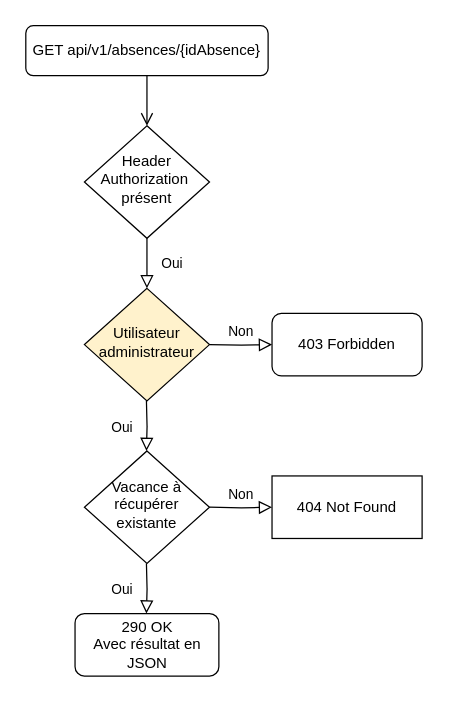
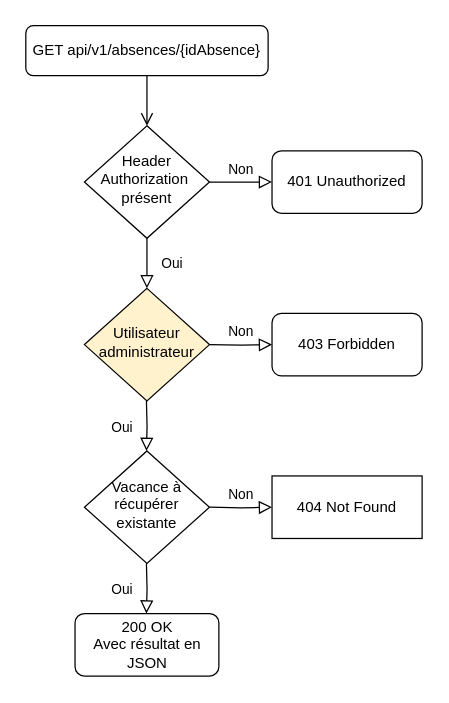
+ <mxCell id="5" value="Non" style="edgeStyle=orthogonalEdgeStyle;rounded=0;html=1;jettySize=auto;orthogonalLoop=1;fontSize=11;endArrow=block;endFill=0;endSize=8;strokeWidth=1;shadow=0;labelBackgroundColor=none;" parent="1" source="6" target="7" edge="1"><mxGeometry y="10" relative="1" as="geometry"><mxPoint as="offset" /></mxGeometry></mxCell>
+ <mxCell id="7" value="401 Unauthorized" style="rounded=1;whiteSpace=wrap;html=1;fontSize=12;glass=0;strokeWidth=1;shadow=0;" parent="1" vertex="1"><mxGeometry x="217" y="120" width="120" height="50" as="geometry" /></mxCell>
- <mxCell id="10" value="290 OK&lt;br&gt;Avec résultat en JSON" style="rounded=1;whiteSpace=wrap;html=1;fontSize=12;glass=0;strokeWidth=1;shadow=0;" parent="1" vertex="1"><mxGeometry x="59.5" y="490" width="115" height="50" as="geometry" /></mxCell>
+ <mxCell id="10" value="200 OK&lt;br&gt;Avec résultat en JSON" style="rounded=1;whiteSpace=wrap;html=1;fontSize=12;glass=0;strokeWidth=1;shadow=0;" parent="1" vertex="1"><mxGeometry x="59.5" y="490" width="115" height="50" as="geometry" /></mxCell>
